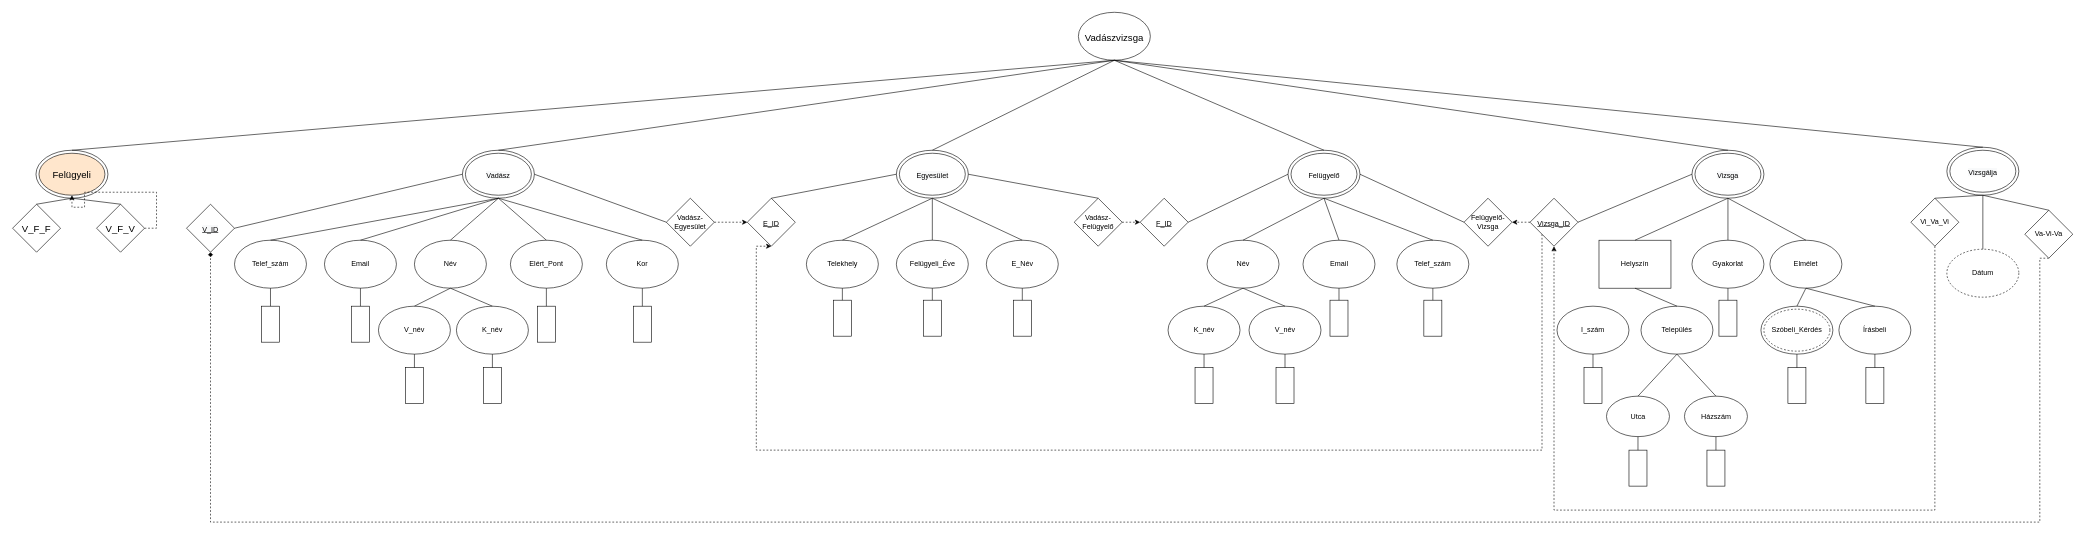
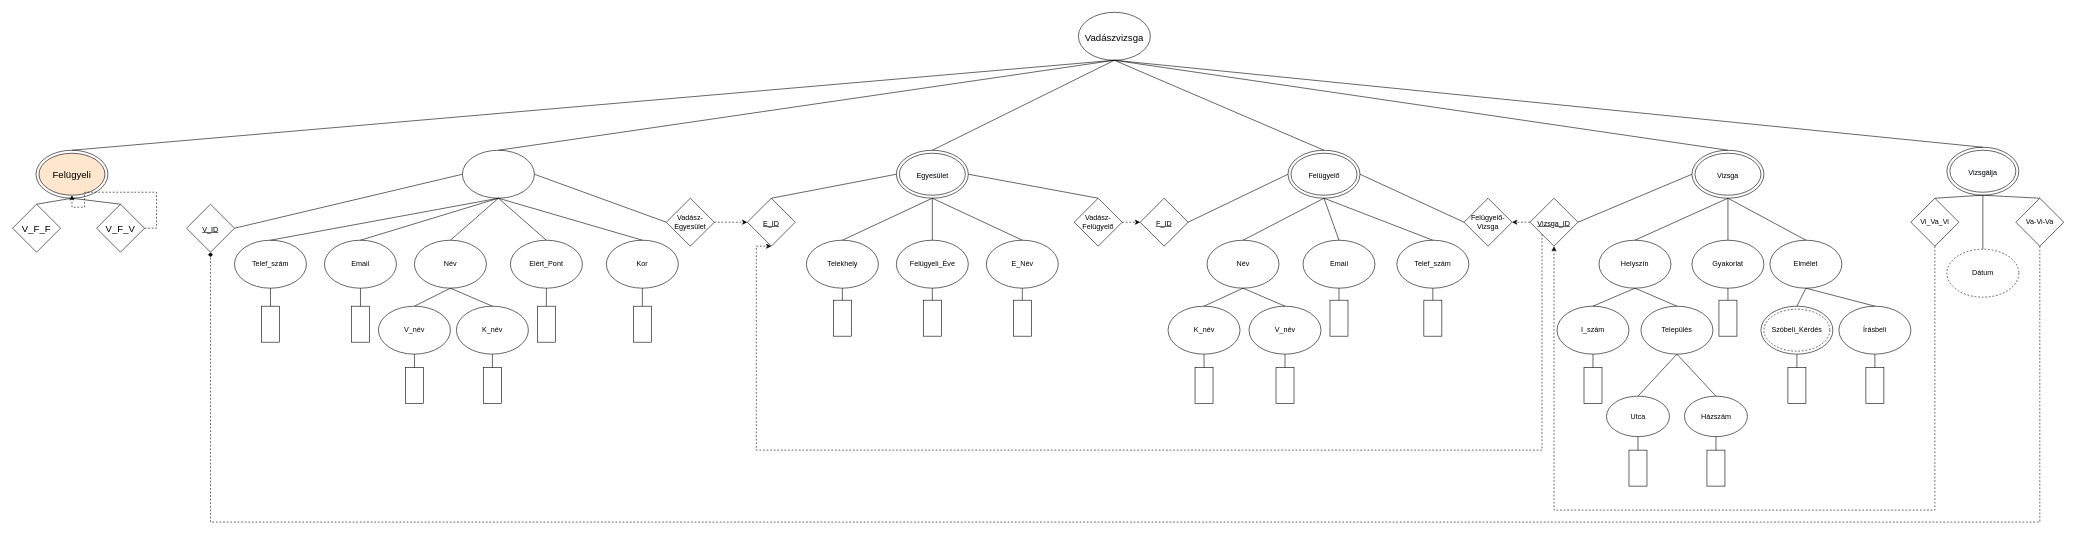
- <mxCell id="32" value="&lt;span style=&quot;color: rgb(0, 0, 0); font-family: Helvetica; font-size: 12px; font-style: normal; font-variant-ligatures: normal; font-variant-caps: normal; font-weight: 400; letter-spacing: normal; orphans: 2; text-align: center; text-indent: 0px; text-transform: none; widows: 2; word-spacing: 0px; -webkit-text-stroke-width: 0px; background-color: rgb(248, 249, 250); text-decoration-thickness: initial; text-decoration-style: initial; text-decoration-color: initial; float: none; display: inline !important;&quot;&gt;Vadász&lt;/span&gt;" style="ellipse;whiteSpace=wrap;html=1;fontSize=16;" parent="1" vertex="1"><mxGeometry x="775" y="255" width="110" height="70" as="geometry" /></mxCell>
- <mxCell id="131" value="Va-Vi-Va" style="rhombus;whiteSpace=wrap;html=1;" parent="1" vertex="1"><mxGeometry x="3375" y="350" width="80" height="80" as="geometry" /></mxCell>
+ <mxCell id="131" value="Va-Vi-Va" style="rhombus;whiteSpace=wrap;html=1;" parent="1" vertex="1"><mxGeometry x="3360" y="330" width="80" height="80" as="geometry" /></mxCell>
- <mxCell id="70" value="Helyszín" style="whiteSpace=wrap;html=1;rounded=0;" parent="1" vertex="1"><mxGeometry x="2665" y="400" width="120" height="80" as="geometry" /></mxCell>
+ <mxCell id="70" value="Helyszín" style="ellipse;whiteSpace=wrap;html=1;" parent="1" vertex="1"><mxGeometry x="2665" y="400" width="120" height="80" as="geometry" /></mxCell>
+ <mxCell id="82" value="" style="endArrow=none;html=1;rounded=0;fontSize=24;exitX=0.5;exitY=1;exitDx=0;exitDy=0;entryX=0.5;entryY=0;entryDx=0;entryDy=0;" parent="1" source="70" target="73" edge="1"><mxGeometry width="50" height="50" relative="1" as="geometry"><mxPoint x="2885" y="732.5" as="sourcePoint" /><mxPoint x="2805" y="480" as="targetPoint" /></mxGeometry></mxCell>
